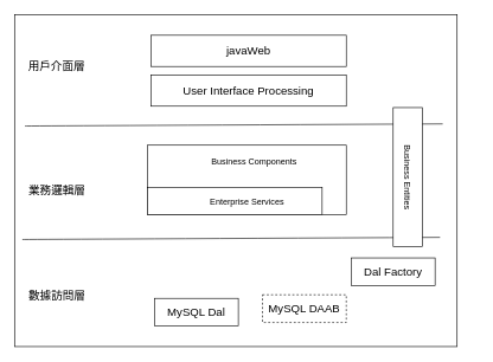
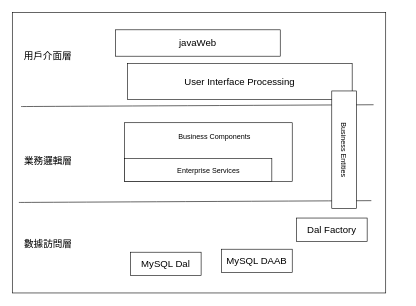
- <mxCell id="4" value="javaWeb" style="rounded=0;whiteSpace=wrap;html=1;fontSize=16;" parent="1" vertex="1"><mxGeometry x="212" y="49" width="275" height="44" as="geometry" /></mxCell>
+ <mxCell id="4" value="javaWeb" style="rounded=0;whiteSpace=wrap;html=1;fontSize=16;" parent="1" vertex="1"><mxGeometry x="192" y="49" width="275" height="44" as="geometry" /></mxCell>
- <mxCell id="5" value="User Interface Processing" style="rounded=0;whiteSpace=wrap;html=1;fontSize=16;" parent="1" vertex="1"><mxGeometry x="212" y="105" width="275" height="44" as="geometry" /></mxCell>
+ <mxCell id="5" value="User Interface Processing" style="rounded=0;whiteSpace=wrap;html=1;fontSize=16;" parent="1" vertex="1"><mxGeometry x="212" y="105" width="375" height="60" as="geometry" /></mxCell>
- <mxCell id="11" value="數據訪問層" style="text;strokeColor=none;fillColor=none;html=1;align=center;verticalAlign=middle;whiteSpace=wrap;rounded=0;fontSize=16;" parent="1" vertex="1"><mxGeometry x="34.75" y="401" width="89.5" height="30" as="geometry" /></mxCell>
+ <mxCell id="11" value="數據訪問層" style="text;strokeColor=none;fillColor=none;html=1;align=center;verticalAlign=middle;whiteSpace=wrap;rounded=0;fontSize=16;" parent="1" vertex="1"><mxGeometry x="34.75" y="391" width="89.5" height="30" as="geometry" /></mxCell>
- <mxCell id="14" value="MySQL DAAB" style="rounded=0;whiteSpace=wrap;html=1;fontSize=16;dashed=1;" parent="1" vertex="1"><mxGeometry x="369" y="415" width="118" height="39" as="geometry" /></mxCell>
+ <mxCell id="14" value="MySQL DAAB" style="rounded=0;whiteSpace=wrap;html=1;fontSize=16;" parent="1" vertex="1"><mxGeometry x="369" y="415" width="118" height="39" as="geometry" /></mxCell>
